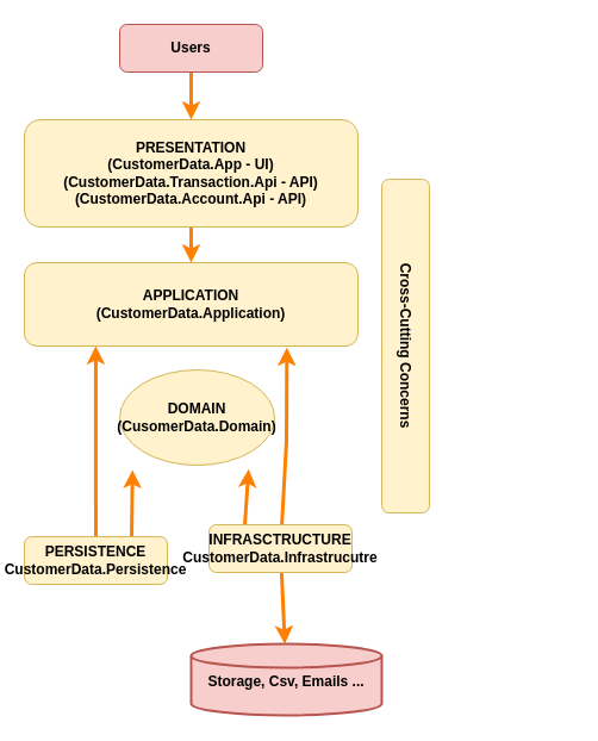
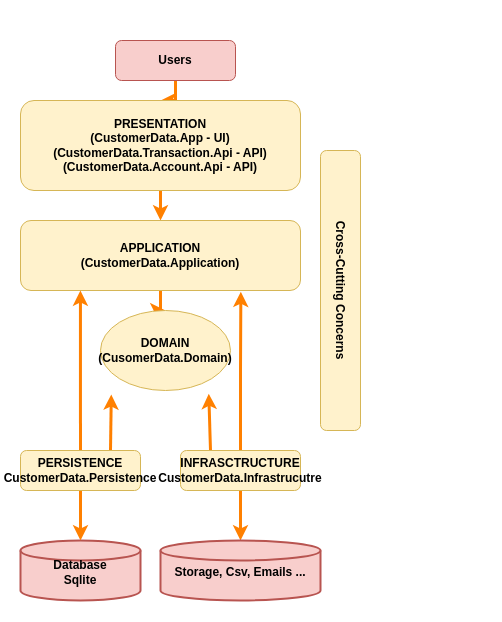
- <mxCell id="3" value="Users" style="rounded=1;whiteSpace=wrap;html=1;fontStyle=1;fillColor=#f8cecc;strokeColor=#b85450;" parent="1" vertex="1"><mxGeometry x="100" y="20" width="120" height="40" as="geometry" /></mxCell>
+ <mxCell id="3" value="Users" style="rounded=1;whiteSpace=wrap;html=1;fontStyle=1;fillColor=#f8cecc;strokeColor=#b85450;" parent="1" vertex="1"><mxGeometry x="115" y="40" width="120" height="40" as="geometry" /></mxCell>
+ <mxCell id="6" value="" style="edgeStyle=orthogonalEdgeStyle;rounded=0;orthogonalLoop=1;jettySize=auto;html=1;strokeWidth=3;strokeColor=#FF8000;" parent="1" source="7" target="8" edge="1"><mxGeometry relative="1" as="geometry" /></mxCell>
- <mxCell id="17" value="INFRASCTRUCTURE&lt;br&gt;CustomerData.Infrastrucutre" style="rounded=1;whiteSpace=wrap;html=1;fontStyle=1;fillColor=#fff2cc;strokeColor=#d6b656;" parent="1" vertex="1"><mxGeometry x="175" y="440" width="120" height="40" as="geometry" /></mxCell>
+ <mxCell id="17" value="INFRASCTRUCTURE&lt;br&gt;CustomerData.Infrastrucutre" style="rounded=1;whiteSpace=wrap;html=1;fontStyle=1;fillColor=#fff2cc;strokeColor=#d6b656;" parent="1" vertex="1"><mxGeometry x="180" y="450" width="120" height="40" as="geometry" /></mxCell>
+ <mxCell id="10" value="" style="edgeStyle=none;rounded=0;orthogonalLoop=1;jettySize=auto;html=1;strokeColor=#FF8000;strokeWidth=3;fontColor=#FF8000;" parent="1" source="13" target="9" edge="1"><mxGeometry relative="1" as="geometry" /></mxCell>
+ <mxCell id="9" value="Database&lt;br&gt;Sqlite" style="strokeWidth=2;html=1;shape=mxgraph.flowchart.database;whiteSpace=wrap;fontStyle=1;spacingTop=3;fillColor=#f8cecc;strokeColor=#b85450;" parent="1" vertex="1"><mxGeometry x="20" y="540" width="120" height="60" as="geometry" /></mxCell>
